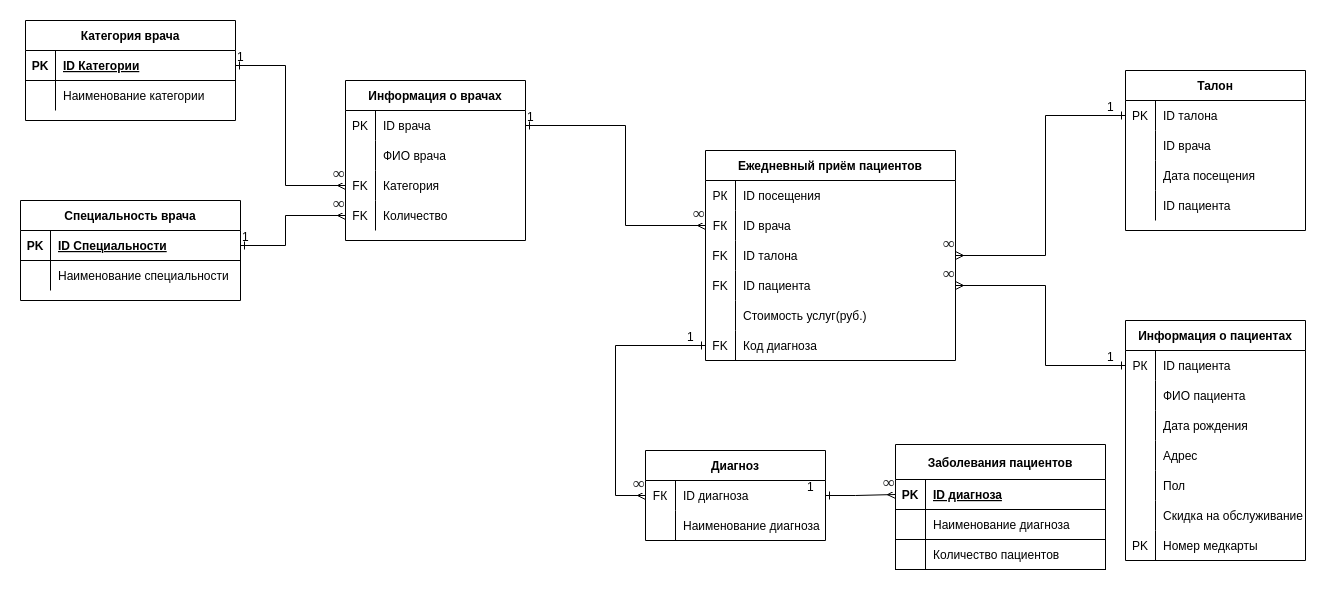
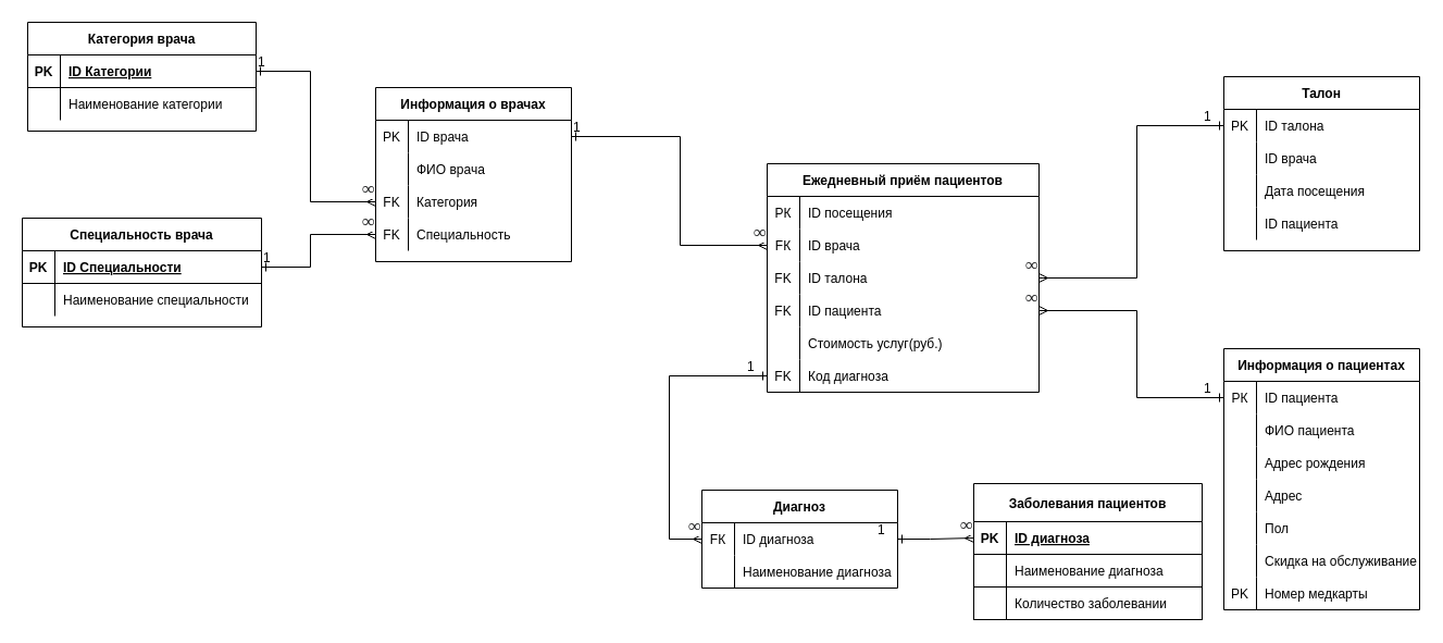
- <mxCell id="79" value="Количество" style="shape=partialRectangle;connectable=0;fillColor=none;top=0;left=0;bottom=0;right=0;align=left;spacingLeft=6;overflow=hidden;" parent="77" vertex="1"><mxGeometry x="30" width="150" height="30" as="geometry"><mxRectangle width="150" height="30" as="alternateBounds" /></mxGeometry></mxCell>
+ <mxCell id="79" value="Специальность" style="shape=partialRectangle;connectable=0;fillColor=none;top=0;left=0;bottom=0;right=0;align=left;spacingLeft=6;overflow=hidden;" parent="77" vertex="1"><mxGeometry x="30" width="150" height="30" as="geometry"><mxRectangle width="150" height="30" as="alternateBounds" /></mxGeometry></mxCell>
- <mxCell id="33" value="Дата рождения" style="shape=partialRectangle;connectable=0;fillColor=none;top=0;left=0;bottom=0;right=0;align=left;spacingLeft=6;overflow=hidden;" parent="31" vertex="1"><mxGeometry x="30" width="150" height="30" as="geometry"><mxRectangle width="150" height="30" as="alternateBounds" /></mxGeometry></mxCell>
+ <mxCell id="33" value="Адрес рождения" style="shape=partialRectangle;connectable=0;fillColor=none;top=0;left=0;bottom=0;right=0;align=left;spacingLeft=6;overflow=hidden;" parent="31" vertex="1"><mxGeometry x="30" width="150" height="30" as="geometry"><mxRectangle width="150" height="30" as="alternateBounds" /></mxGeometry></mxCell>
- <mxCell id="117" value="Количество пациентов" style="shape=partialRectangle;connectable=0;fillColor=none;top=0;left=0;bottom=0;right=0;align=left;spacingLeft=6;fontStyle=0;overflow=hidden;" vertex="1" parent="115"><mxGeometry x="30" width="180" height="30" as="geometry"><mxRectangle width="180" height="30" as="alternateBounds" /></mxGeometry></mxCell>
+ <mxCell id="117" value="Количество заболевании" style="shape=partialRectangle;connectable=0;fillColor=none;top=0;left=0;bottom=0;right=0;align=left;spacingLeft=6;fontStyle=0;overflow=hidden;" vertex="1" parent="115"><mxGeometry x="30" width="180" height="30" as="geometry"><mxRectangle width="180" height="30" as="alternateBounds" /></mxGeometry></mxCell>
